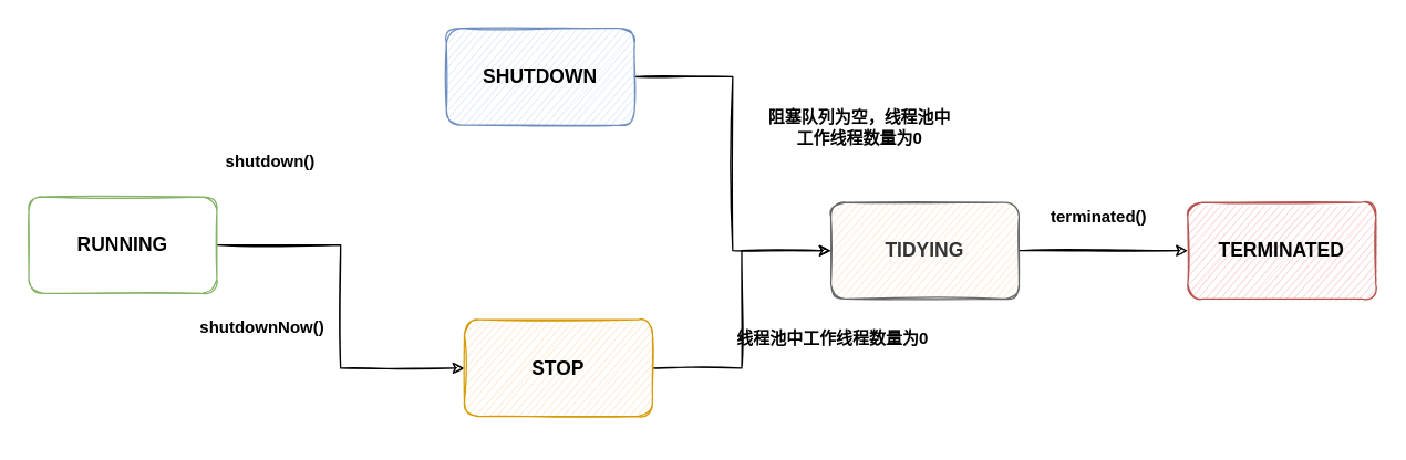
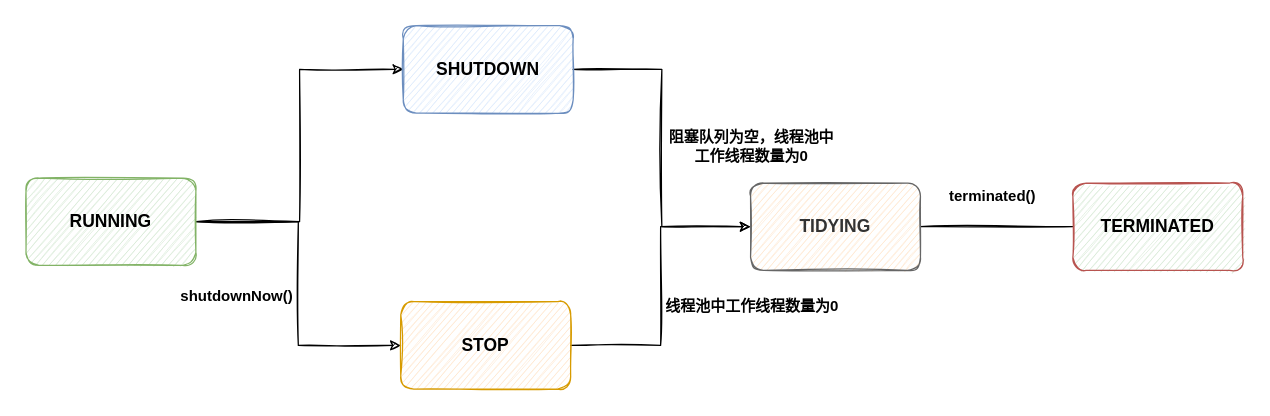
+ <mxCell id="2" value="" style="edgeStyle=orthogonalEdgeStyle;rounded=0;orthogonalLoop=1;jettySize=auto;entryX=0;entryY=0.5;entryDx=0;entryDy=0;fontSize=14;html=1;labelBackgroundColor=default;verticalAlign=middle;sketch=1;" parent="1" source="4" target="6" edge="1"><mxGeometry relative="1" as="geometry" /></mxCell>
- <mxCell id="14" value="&lt;b&gt;阻塞队列为空，线程池中工作线程数量为0&lt;/b&gt;" style="text;html=1;strokeColor=none;fillColor=none;align=center;verticalAlign=middle;whiteSpace=wrap;rounded=0;sketch=1;" vertex="1" parent="1"><mxGeometry x="553" y="77" width="136" height="30" as="geometry" /></mxCell>
+ <mxCell id="14" value="&lt;b&gt;阻塞队列为空，线程池中工作线程数量为0&lt;/b&gt;" style="text;html=1;strokeColor=none;fillColor=none;align=center;verticalAlign=middle;whiteSpace=wrap;rounded=0;sketch=1;" vertex="1" parent="1"><mxGeometry x="533" y="102" width="136" height="30" as="geometry" /></mxCell>
- <mxCell id="12" value="&lt;b&gt;shutdown()&lt;/b&gt;" style="text;html=1;strokeColor=none;fillColor=none;align=center;verticalAlign=middle;whiteSpace=wrap;rounded=0;sketch=1;" vertex="1" parent="1"><mxGeometry x="165" y="102" width="60" height="30" as="geometry" /></mxCell>
- <mxCell id="4" value="&lt;b&gt;&lt;font style=&quot;font-size: 14px&quot;&gt;RUNNING&lt;/font&gt;&lt;/b&gt;" style="rounded=1;whiteSpace=wrap;html=1;fillColor=#ffffff;strokeColor=#82b366;sketch=1;" parent="1" vertex="1"><mxGeometry x="20" y="142" width="136" height="70" as="geometry" /></mxCell>
+ <mxCell id="4" value="&lt;b&gt;&lt;font style=&quot;font-size: 14px&quot;&gt;RUNNING&lt;/font&gt;&lt;/b&gt;" style="rounded=1;whiteSpace=wrap;html=1;fillColor=#d5e8d4;strokeColor=#82b366;sketch=1;" parent="1" vertex="1"><mxGeometry x="20" y="142" width="136" height="70" as="geometry" /></mxCell>
- <mxCell id="9" style="edgeStyle=orthogonalEdgeStyle;rounded=0;orthogonalLoop=1;jettySize=auto;html=1;fontSize=14;sketch=1;" parent="1" source="10" target="11" edge="1"><mxGeometry relative="1" as="geometry" /></mxCell>
+ <mxCell id="9" style="edgeStyle=orthogonalEdgeStyle;rounded=0;orthogonalLoop=1;jettySize=auto;html=1;fontSize=14;sketch=1;endArrow=none;" parent="1" source="10" target="11" edge="1"><mxGeometry relative="1" as="geometry" /></mxCell>
- <mxCell id="11" value="&lt;span style=&quot;font-size: 14px&quot;&gt;&lt;b&gt;TERMINATED&lt;/b&gt;&lt;/span&gt;" style="rounded=1;whiteSpace=wrap;html=1;fillColor=#f8cecc;strokeColor=#b85450;sketch=1;" parent="1" vertex="1"><mxGeometry x="858" y="146" width="136" height="70" as="geometry" /></mxCell>
+ <mxCell id="11" value="&lt;span style=&quot;font-size: 14px&quot;&gt;&lt;b&gt;TERMINATED&lt;/b&gt;&lt;/span&gt;" style="rounded=1;whiteSpace=wrap;html=1;fillColor=#d5e8d4;strokeColor=#b85450;sketch=1;" parent="1" vertex="1"><mxGeometry x="858" y="146" width="136" height="70" as="geometry" /></mxCell>
- <mxCell id="8" value="&lt;span style=&quot;font-size: 14px&quot;&gt;&lt;b&gt;STOP&lt;/b&gt;&lt;/span&gt;" style="rounded=1;whiteSpace=wrap;html=1;fillColor=#ffe6cc;strokeColor=#d79b00;sketch=1;" parent="1" vertex="1"><mxGeometry x="335" y="231" width="136" height="70" as="geometry" /></mxCell>
+ <mxCell id="8" value="&lt;span style=&quot;font-size: 14px&quot;&gt;&lt;b&gt;STOP&lt;/b&gt;&lt;/span&gt;" style="rounded=1;whiteSpace=wrap;html=1;fillColor=#ffe6cc;strokeColor=#d79b00;sketch=1;" parent="1" vertex="1"><mxGeometry x="320" y="241" width="136" height="70" as="geometry" /></mxCell>
